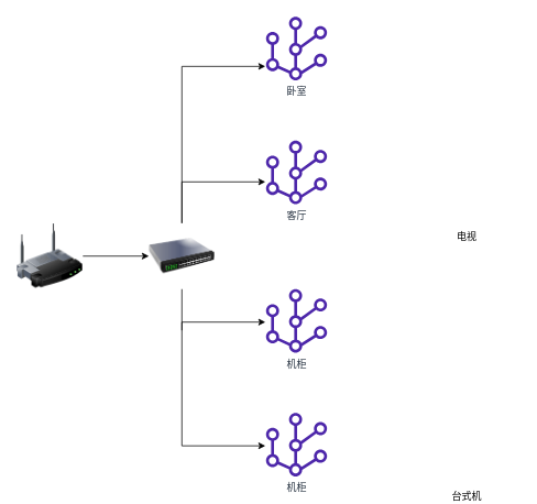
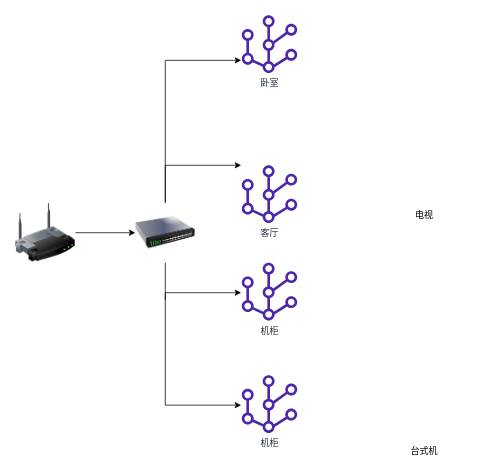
- <mxCell id="9" value="客厅" style="sketch=0;outlineConnect=0;fontColor=#232F3E;gradientColor=none;fillColor=#4D27AA;strokeColor=none;dashed=0;verticalLabelPosition=bottom;verticalAlign=top;align=center;html=1;fontSize=12;fontStyle=0;aspect=fixed;pointerEvents=1;shape=mxgraph.aws4.mesh;" vertex="1" parent="1"><mxGeometry x="320" y="170" width="78" height="77" as="geometry" /></mxCell>
+ <mxCell id="9" value="客厅" style="sketch=0;outlineConnect=0;fontColor=#232F3E;gradientColor=none;fillColor=#4D27AA;strokeColor=none;dashed=0;verticalLabelPosition=bottom;verticalAlign=top;align=center;html=1;fontSize=12;fontStyle=0;aspect=fixed;pointerEvents=1;shape=mxgraph.aws4.mesh;" vertex="1" parent="1"><mxGeometry x="320" y="220" width="78" height="77" as="geometry" /></mxCell>
